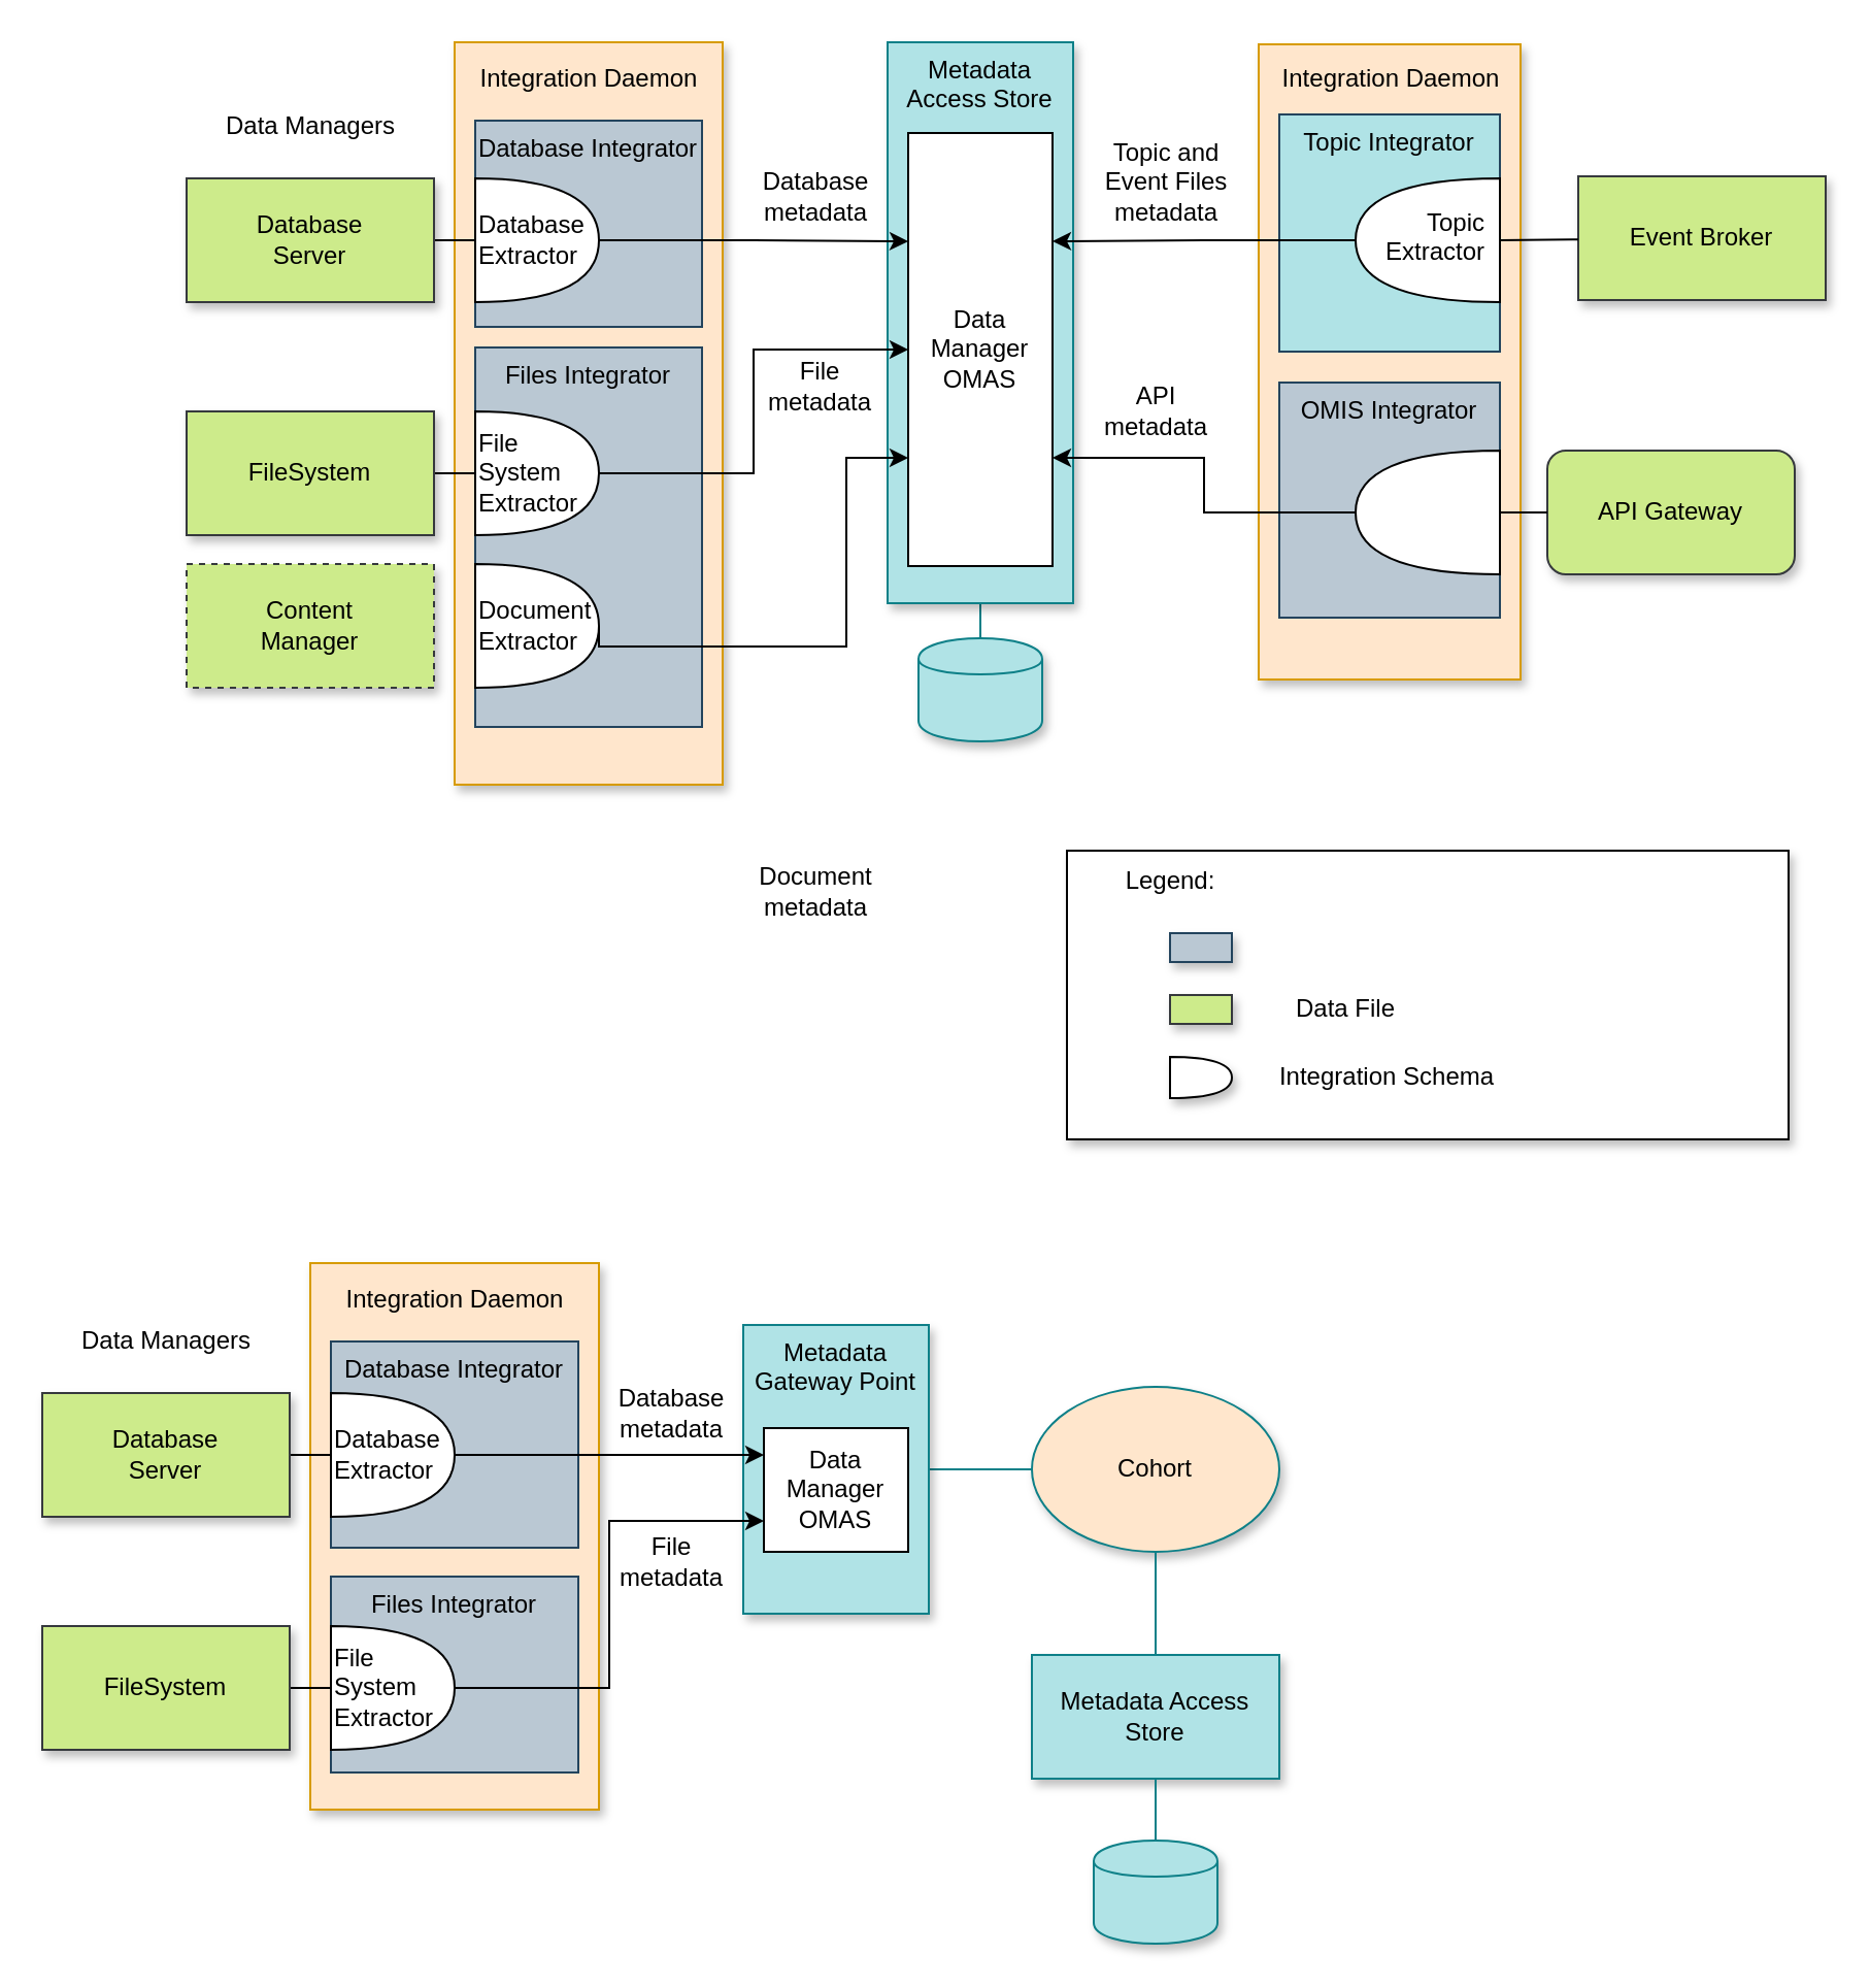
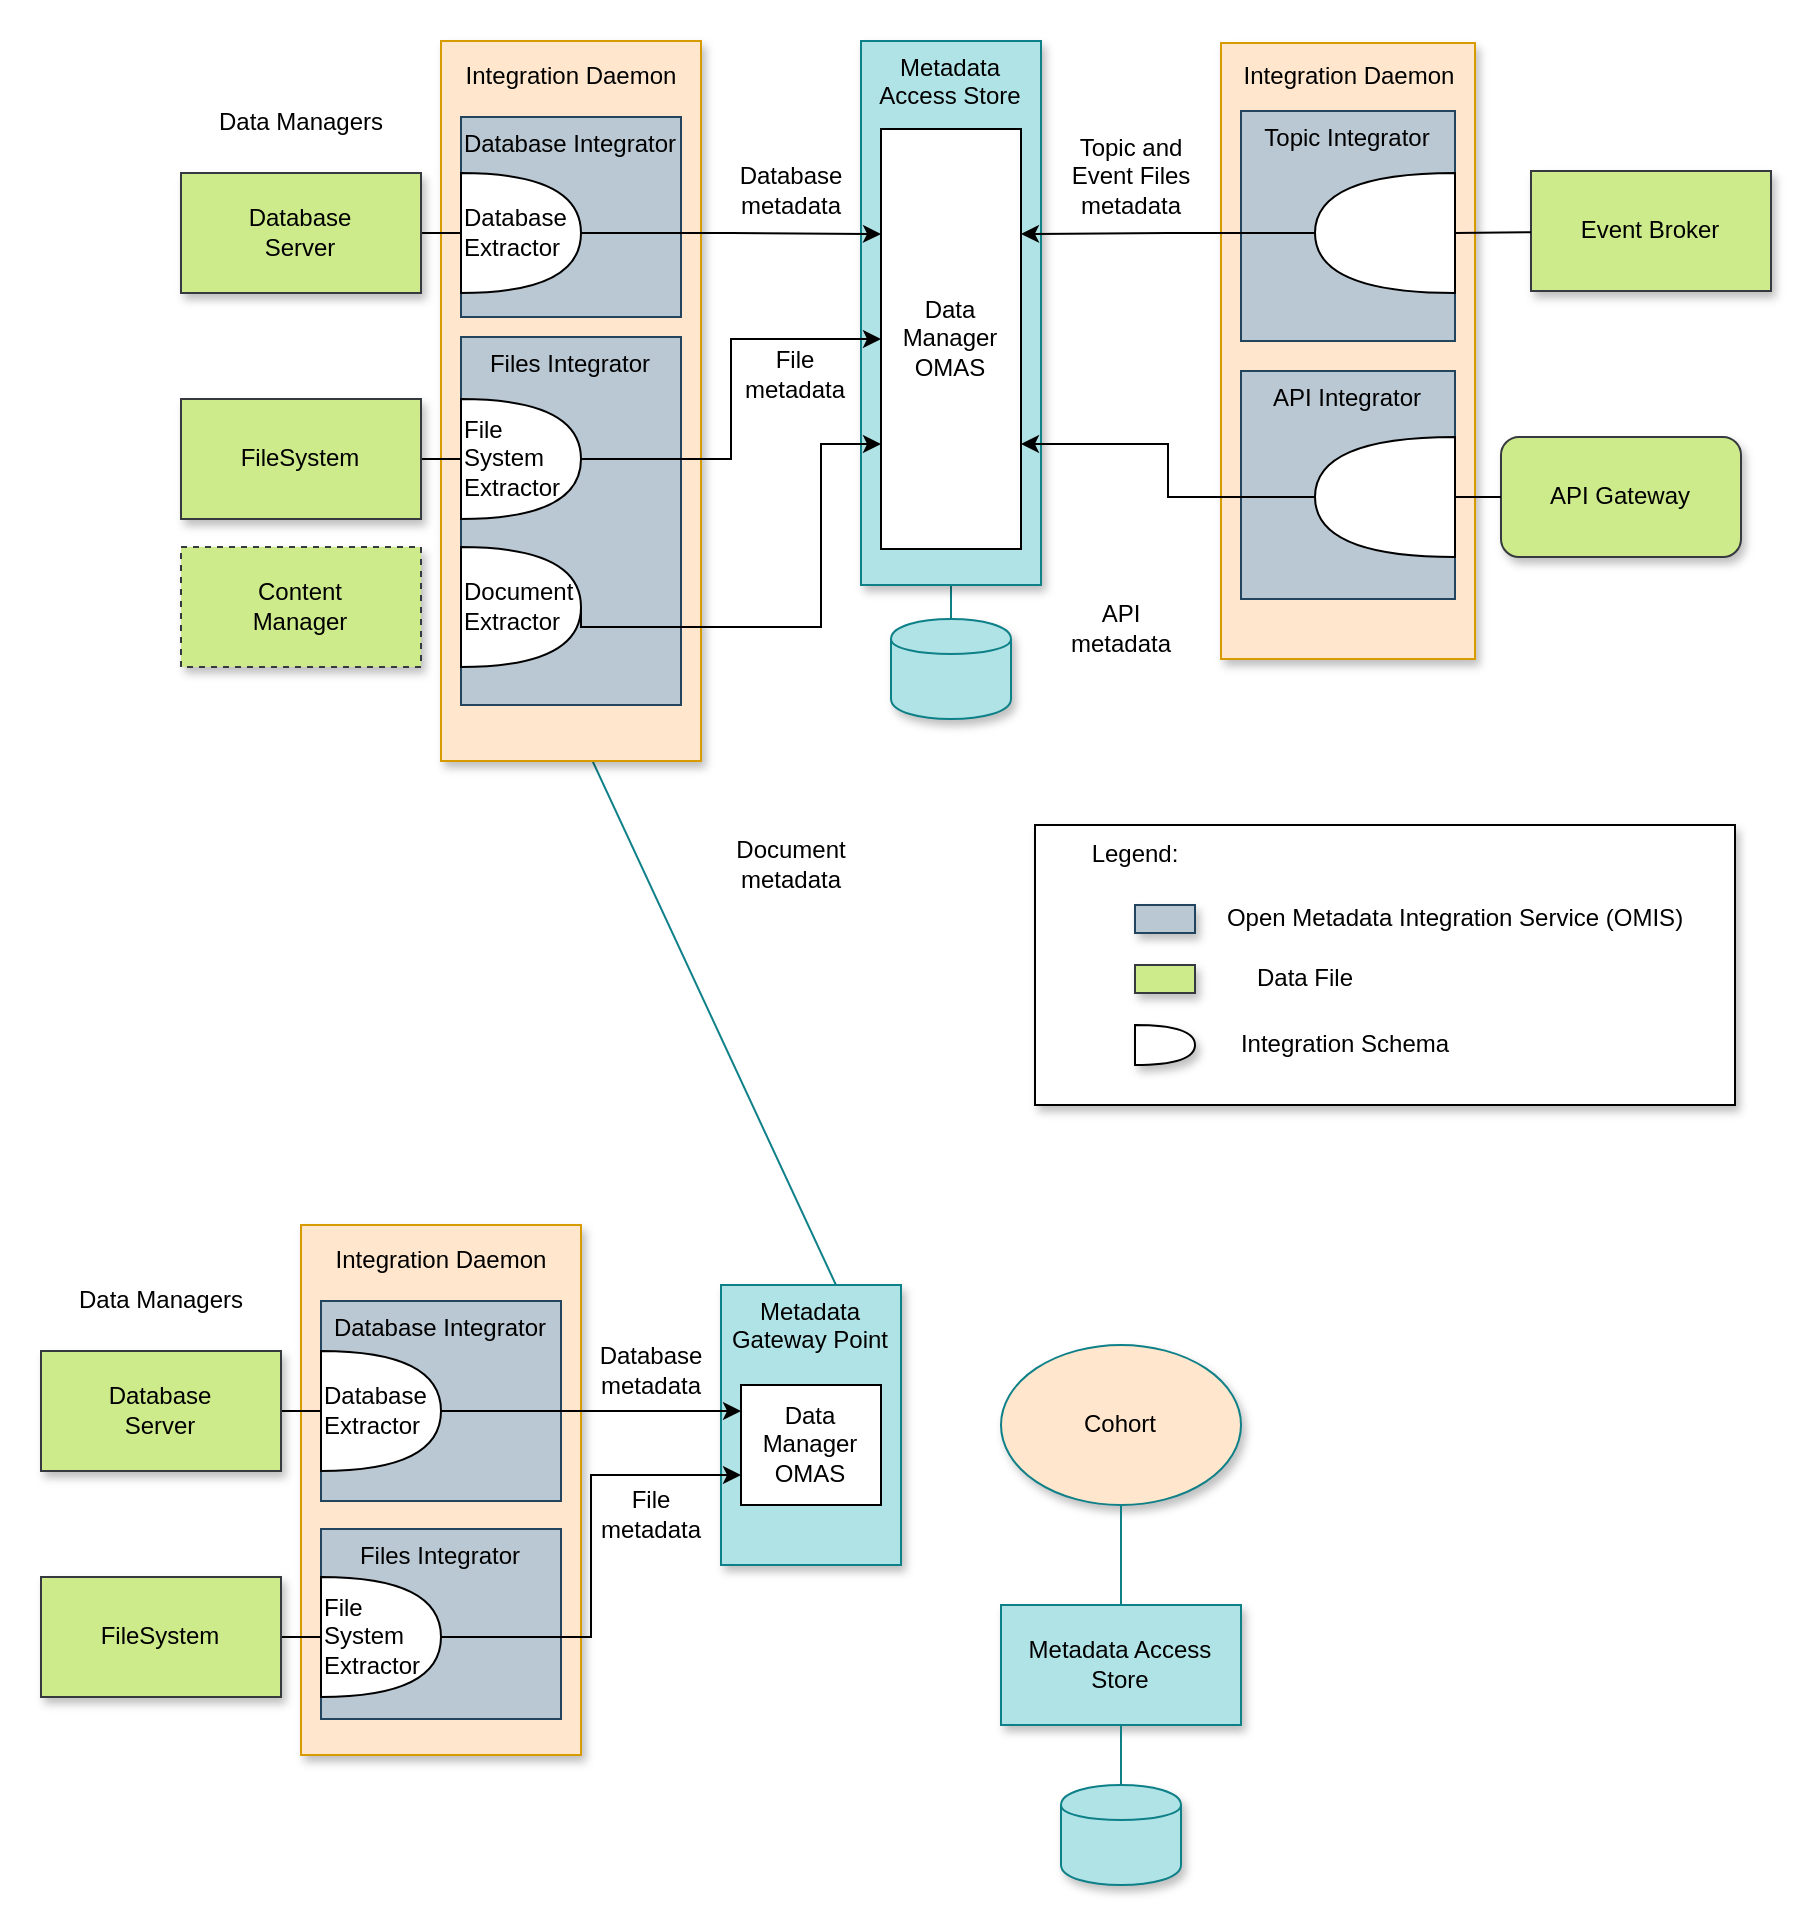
- <mxCell id="52" value="Topic Integrator" style="rounded=0;whiteSpace=wrap;html=1;verticalAlign=top;fillColor=#b0e3e6;strokeColor=#23445d;" parent="1" vertex="1"><mxGeometry x="620" y="55" width="107" height="115" as="geometry" /></mxCell>
+ <mxCell id="52" value="Topic Integrator" style="rounded=0;whiteSpace=wrap;html=1;verticalAlign=top;fillColor=#bac8d3;strokeColor=#23445d;" parent="1" vertex="1"><mxGeometry x="620" y="55" width="107" height="115" as="geometry" /></mxCell>
- <mxCell id="55" value="&lt;span style=&quot;color: rgb(0, 0, 0); font-family: helvetica; font-size: 12px; font-style: normal; font-weight: 400; letter-spacing: normal; text-indent: 0px; text-transform: none; word-spacing: 0px; background-color: rgb(255, 255, 255); display: inline; float: none;&quot;&gt;Topic&lt;/span&gt;&lt;br style=&quot;color: rgb(0, 0, 0); font-family: helvetica; font-size: 12px; font-style: normal; font-weight: 400; letter-spacing: normal; text-indent: 0px; text-transform: none; word-spacing: 0px;&quot;&gt;&lt;span style=&quot;color: rgb(0, 0, 0); font-family: helvetica; font-size: 12px; font-style: normal; font-weight: 400; letter-spacing: normal; text-indent: 0px; text-transform: none; word-spacing: 0px; background-color: rgb(255, 255, 255); display: inline; float: none;&quot;&gt;Extractor&lt;/span&gt;" style="text;whiteSpace=wrap;html=1;align=right;" parent="1" vertex="1"><mxGeometry x="662" y="94" width="60" height="42" as="geometry" /></mxCell>
- <mxCell id="62" value="API&lt;br&gt;metadata" style="text;html=1;align=center;verticalAlign=middle;resizable=0;points=[];autosize=1;" parent="1" vertex="1"><mxGeometry x="525" y="184" width="70" height="30" as="geometry" /></mxCell>
+ <mxCell id="62" value="API&lt;br&gt;metadata" style="text;html=1;align=center;verticalAlign=middle;resizable=0;points=[];autosize=1;" parent="1" vertex="1"><mxGeometry x="525" y="299" width="70" height="30" as="geometry" /></mxCell>
- <mxCell id="57" value="OMIS Integrator" style="rounded=0;whiteSpace=wrap;html=1;verticalAlign=top;fillColor=#bac8d3;strokeColor=#23445d;" parent="1" vertex="1"><mxGeometry x="620" y="185" width="107" height="114" as="geometry" /></mxCell>
+ <mxCell id="57" value="API Integrator" style="rounded=0;whiteSpace=wrap;html=1;verticalAlign=top;fillColor=#bac8d3;strokeColor=#23445d;" parent="1" vertex="1"><mxGeometry x="620" y="185" width="107" height="114" as="geometry" /></mxCell>
+ <mxCell id="69" value="Open Metadata Integration Service (OMIS)" style="text;html=1;align=center;verticalAlign=middle;resizable=0;points=[];autosize=1;shadow=1;" parent="1" vertex="1"><mxGeometry x="607" y="449" width="240" height="20" as="geometry" /></mxCell>
- <mxCell id="8" style="edgeStyle=none;rounded=0;orthogonalLoop=1;jettySize=auto;html=1;exitX=1;exitY=0.5;exitDx=0;exitDy=0;entryX=0;entryY=0.5;entryDx=0;entryDy=0;endArrow=none;endFill=0;fillColor=#b0e3e6;strokeColor=#0e8088;" parent="1" source="9" target="3" edge="1"><mxGeometry relative="1" as="geometry" /></mxCell>
+ <mxCell id="8" style="edgeStyle=none;rounded=0;orthogonalLoop=1;jettySize=auto;html=1;exitX=1;exitY=0.5;exitDx=0;exitDy=0;endArrow=none;endFill=0;fillColor=#b0e3e6;strokeColor=#0e8088;" parent="1" source="9" target="49" edge="1"><mxGeometry relative="1" as="geometry" /></mxCell>
